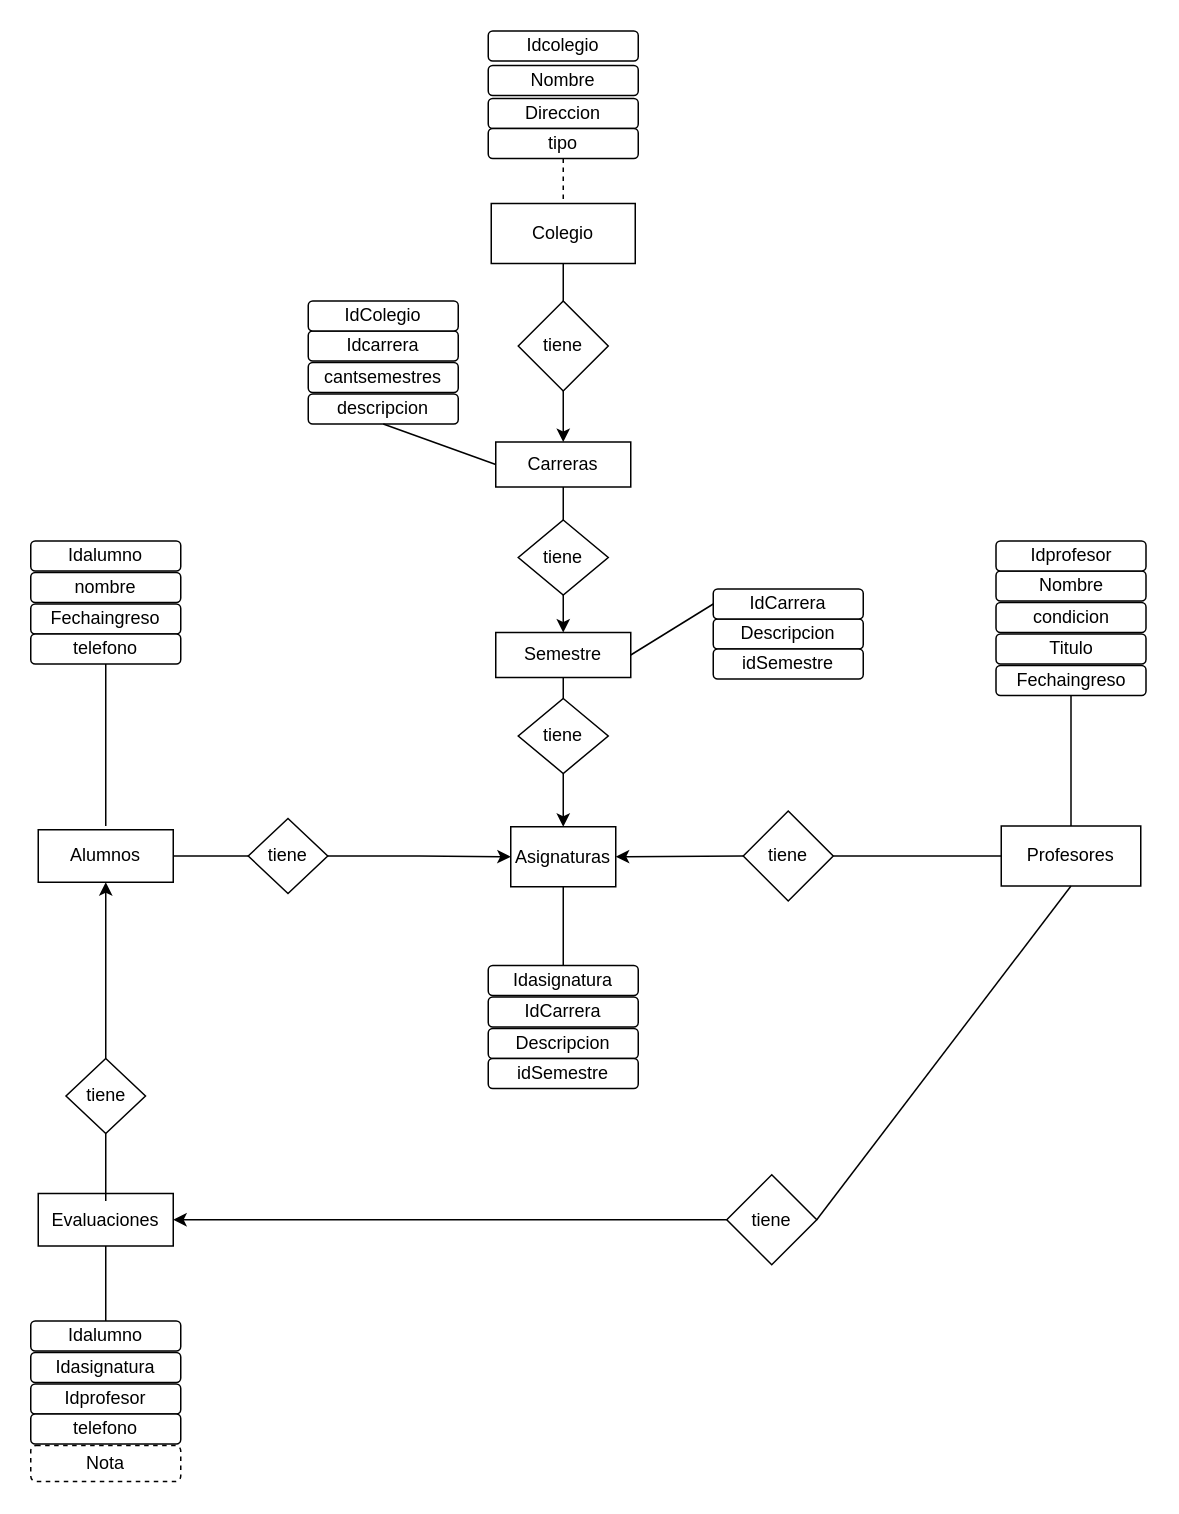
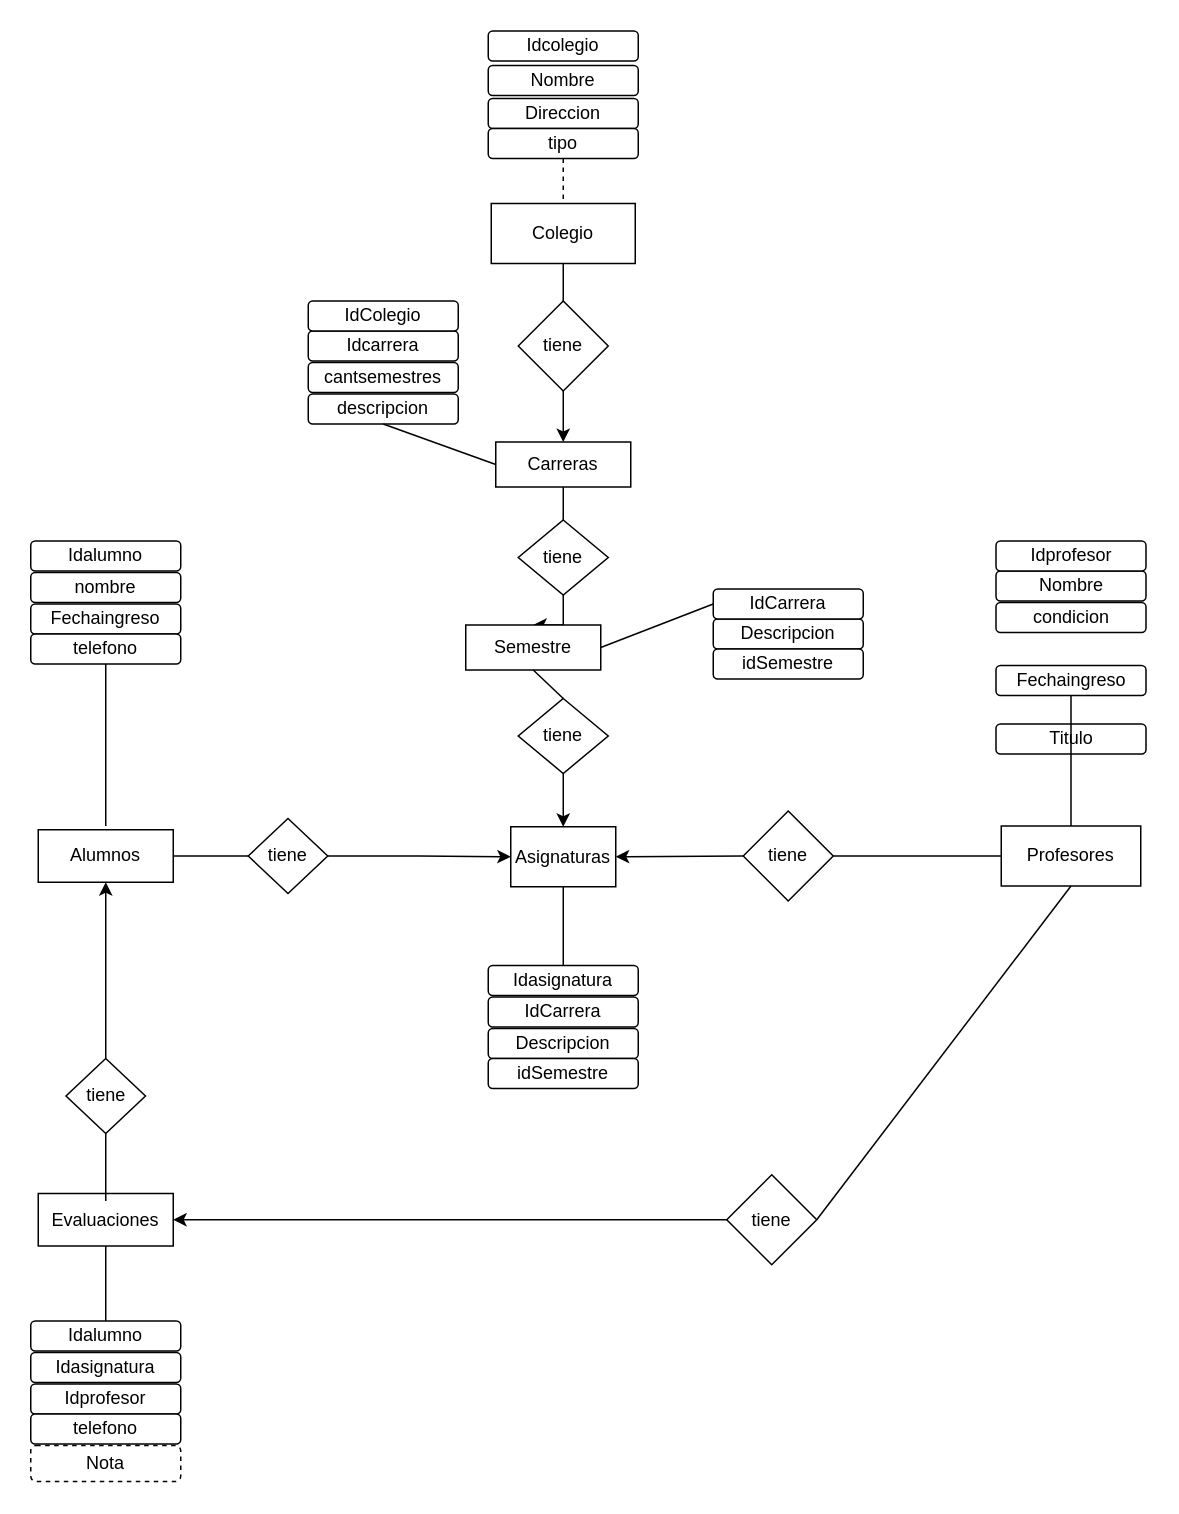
- <mxCell id="33" value="Titulo" style="rounded=1;whiteSpace=wrap;html=1;" parent="1" vertex="1"><mxGeometry x="663.5" y="422" width="100" height="20" as="geometry" /></mxCell>
+ <mxCell id="33" value="Titulo" style="rounded=1;whiteSpace=wrap;html=1;" parent="1" vertex="1"><mxGeometry x="663.5" y="482" width="100" height="20" as="geometry" /></mxCell>
- <mxCell id="58" value="Semestre" style="rounded=0;whiteSpace=wrap;html=1;" vertex="1" parent="1"><mxGeometry x="330" y="421" width="90" height="30" as="geometry" /></mxCell>
+ <mxCell id="58" value="Semestre" style="rounded=0;whiteSpace=wrap;html=1;" vertex="1" parent="1"><mxGeometry x="310" y="416" width="90" height="30" as="geometry" /></mxCell>
